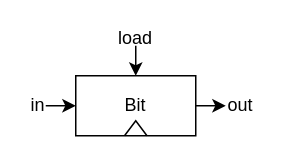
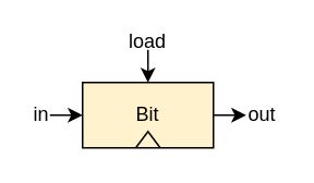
- <mxCell id="5" value="Bit" style="rounded=0;whiteSpace=wrap;html=1;" vertex="1" parent="1"><mxGeometry x="50" y="50" width="80" height="40" as="geometry" /></mxCell>
+ <mxCell id="5" value="Bit" style="rounded=0;whiteSpace=wrap;html=1;fillColor=#fff2cc;" vertex="1" parent="1"><mxGeometry x="50" y="50" width="80" height="40" as="geometry" /></mxCell>
